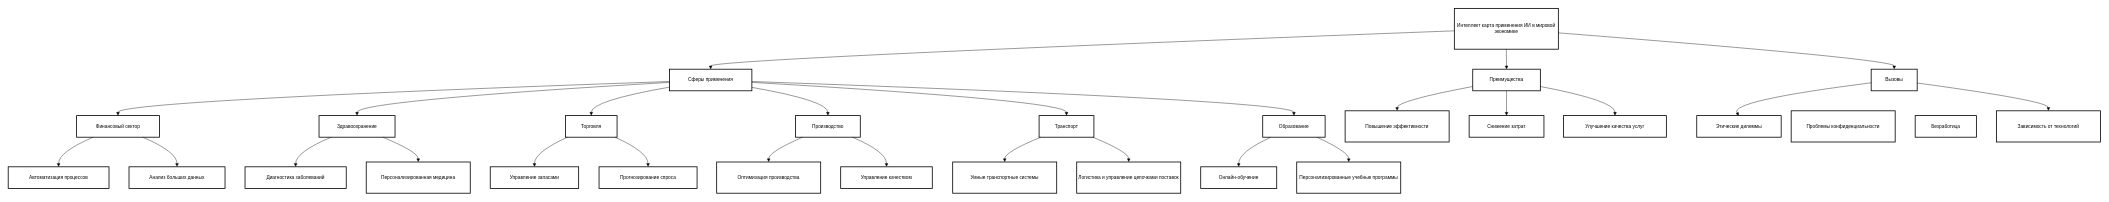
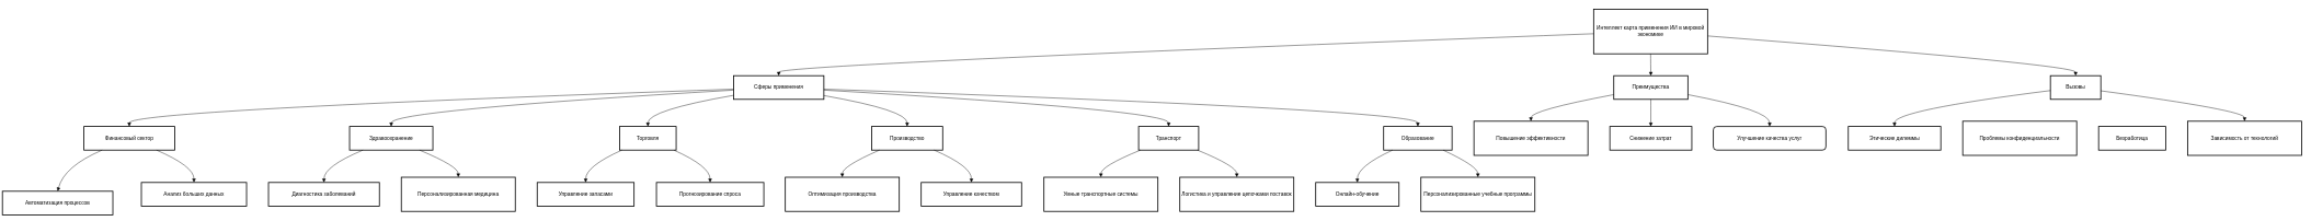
- <mxCell id="26" value="Улучшение качества услуг" style="whiteSpace=wrap;strokeWidth=2;" vertex="1" parent="1"><mxGeometry x="3908" y="288" width="257" height="54" as="geometry" /></mxCell>
+ <mxCell id="26" value="Улучшение качества услуг" style="whiteSpace=wrap;strokeWidth=2;rounded=1;" vertex="1" parent="1"><mxGeometry x="3908" y="288" width="257" height="54" as="geometry" /></mxCell>
- <mxCell id="27" value="Этические дилеммы" style="whiteSpace=wrap;strokeWidth=2;" vertex="1" parent="1"><mxGeometry x="4241" y="288" width="211" height="54" as="geometry" /></mxCell>
+ <mxCell id="27" value="Этические дилеммы" style="whiteSpace=wrap;strokeWidth=2;" vertex="1" parent="1"><mxGeometry x="4216" y="288" width="211" height="54" as="geometry" /></mxCell>
- <mxCell id="12" value="Автоматизация процессов" style="whiteSpace=wrap;strokeWidth=2;" vertex="1" parent="1"><mxGeometry x="20" y="416" width="252" height="54" as="geometry" /></mxCell>
+ <mxCell id="12" value="Автоматизация процессов" style="whiteSpace=wrap;strokeWidth=2;" vertex="1" parent="1"><mxGeometry x="5" y="436" width="252" height="54" as="geometry" /></mxCell>
